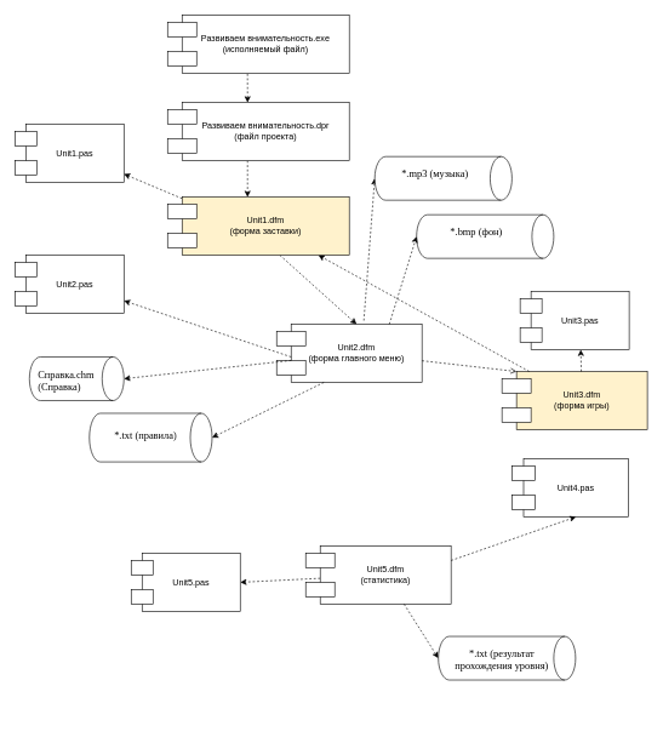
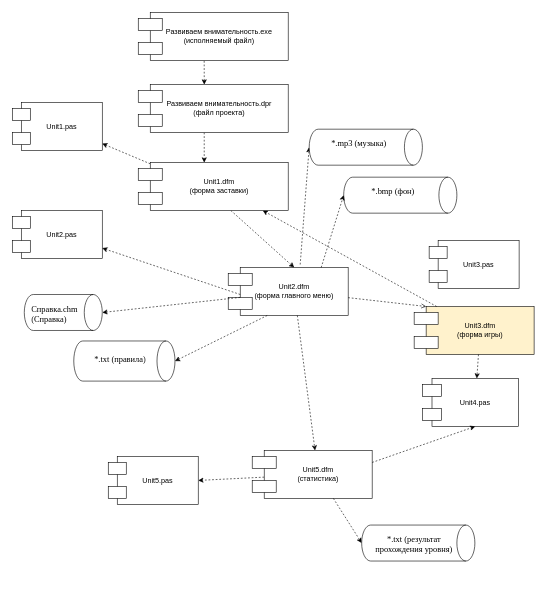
- <mxCell id="64" value="Unit1.dfm&lt;div&gt;(форма заставки)&lt;/div&gt;" style="rounded=0;whiteSpace=wrap;html=1;fillColor=#fff2cc;" parent="63" vertex="1"><mxGeometry x="20" width="230" height="80" as="geometry" /></mxCell>
+ <mxCell id="64" value="Unit1.dfm&lt;div&gt;(форма заставки)&lt;/div&gt;" style="rounded=0;whiteSpace=wrap;html=1;" parent="63" vertex="1"><mxGeometry x="20" width="230" height="80" as="geometry" /></mxCell>
- <mxCell id="46" style="rounded=0;orthogonalLoop=1;jettySize=auto;html=1;dashed=1;" parent="1" source="23" target="41" edge="1"><mxGeometry relative="1" as="geometry" /></mxCell>
+ <mxCell id="46" style="rounded=0;orthogonalLoop=1;jettySize=auto;html=1;dashed=1;" parent="1" source="23" target="32" edge="1"><mxGeometry relative="1" as="geometry" /></mxCell>
+ <mxCell id="53" style="rounded=0;orthogonalLoop=1;jettySize=auto;html=1;dashed=1;" parent="1" source="7" target="28" edge="1"><mxGeometry relative="1" as="geometry" /></mxCell>
